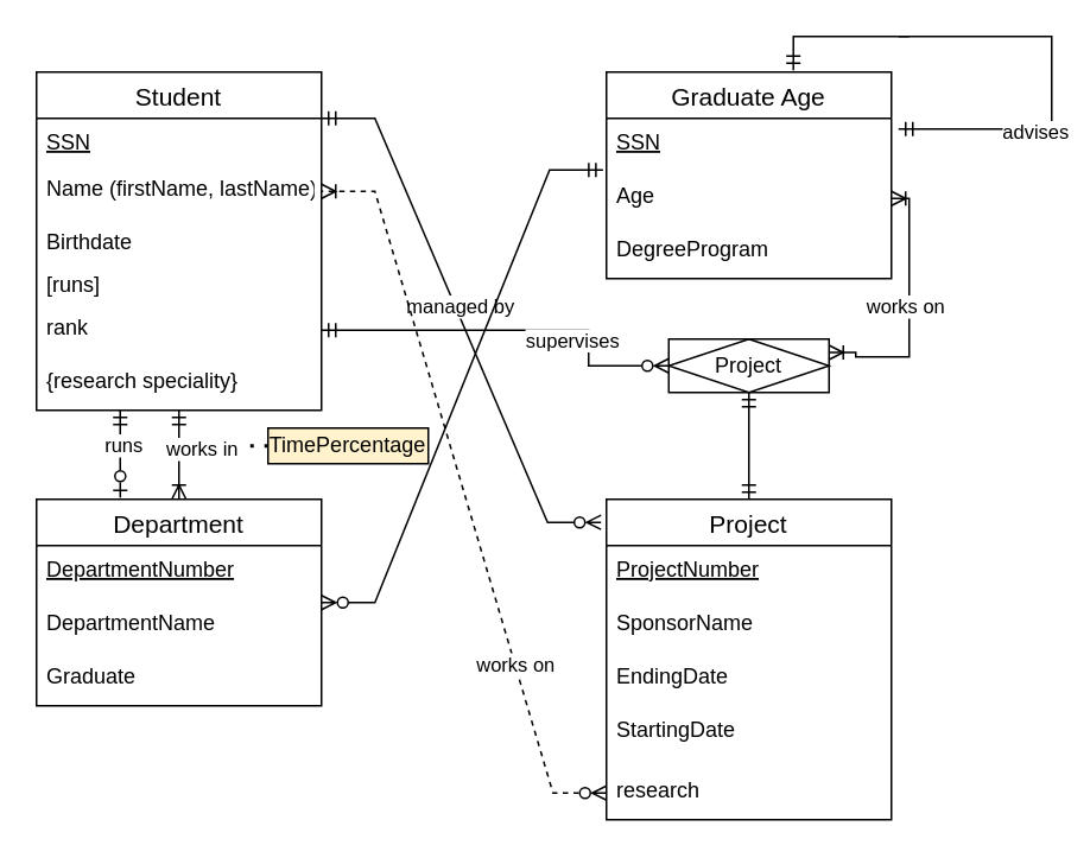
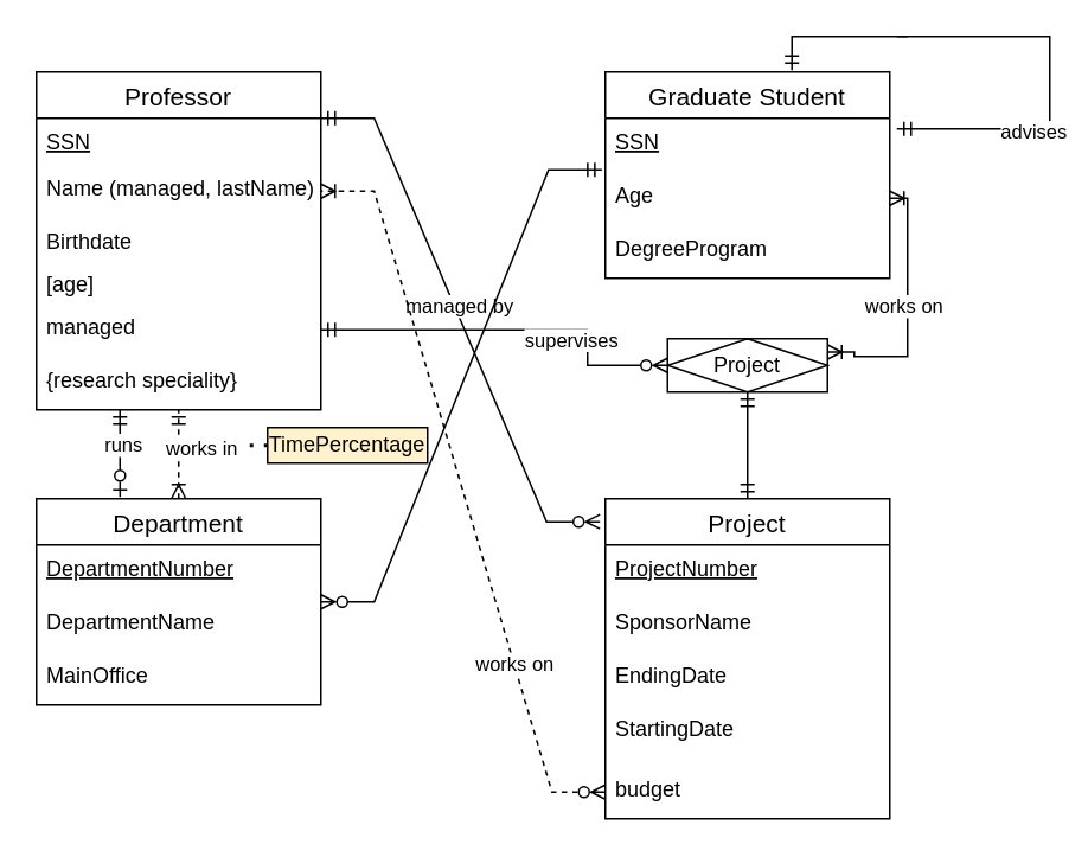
- <mxCell id="2" value="Student" style="swimlane;fontStyle=0;childLayout=stackLayout;horizontal=1;startSize=26;horizontalStack=0;resizeParent=1;resizeParentMax=0;resizeLast=0;collapsible=1;marginBottom=0;align=center;fontSize=14;" vertex="1" parent="1"><mxGeometry x="20" y="40" width="160" height="190" as="geometry" /></mxCell>
+ <mxCell id="2" value="Professor" style="swimlane;fontStyle=0;childLayout=stackLayout;horizontal=1;startSize=26;horizontalStack=0;resizeParent=1;resizeParentMax=0;resizeLast=0;collapsible=1;marginBottom=0;align=center;fontSize=14;" vertex="1" parent="1"><mxGeometry x="20" y="40" width="160" height="190" as="geometry" /></mxCell>
- <mxCell id="15" value="Graduate Age" style="swimlane;fontStyle=0;childLayout=stackLayout;horizontal=1;startSize=26;horizontalStack=0;resizeParent=1;resizeParentMax=0;resizeLast=0;collapsible=1;marginBottom=0;align=center;fontSize=14;" vertex="1" parent="1"><mxGeometry x="340" y="40" width="160" height="116" as="geometry" /></mxCell>
+ <mxCell id="15" value="Graduate Student" style="swimlane;fontStyle=0;childLayout=stackLayout;horizontal=1;startSize=26;horizontalStack=0;resizeParent=1;resizeParentMax=0;resizeLast=0;collapsible=1;marginBottom=0;align=center;fontSize=14;" vertex="1" parent="1"><mxGeometry x="340" y="40" width="160" height="116" as="geometry" /></mxCell>
- <mxCell id="4" value="Name (firstName, lastName)" style="text;strokeColor=none;fillColor=none;spacingLeft=4;spacingRight=4;overflow=hidden;rotatable=0;points=[[0,0.5],[1,0.5]];portConstraint=eastwest;fontSize=12;" vertex="1" parent="2"><mxGeometry y="52" width="160" height="30" as="geometry" /></mxCell>
+ <mxCell id="4" value="Name (managed, lastName)" style="text;strokeColor=none;fillColor=none;spacingLeft=4;spacingRight=4;overflow=hidden;rotatable=0;points=[[0,0.5],[1,0.5]];portConstraint=eastwest;fontSize=12;" vertex="1" parent="2"><mxGeometry y="52" width="160" height="30" as="geometry" /></mxCell>
- <mxCell id="6" value="[runs]" style="text;strokeColor=none;fillColor=none;spacingLeft=4;spacingRight=4;overflow=hidden;rotatable=0;points=[[0,0.5],[1,0.5]];portConstraint=eastwest;fontSize=12;" vertex="1" parent="2"><mxGeometry y="106" width="160" height="24" as="geometry" /></mxCell>
+ <mxCell id="6" value="[age]" style="text;strokeColor=none;fillColor=none;spacingLeft=4;spacingRight=4;overflow=hidden;rotatable=0;points=[[0,0.5],[1,0.5]];portConstraint=eastwest;fontSize=12;" vertex="1" parent="2"><mxGeometry y="106" width="160" height="24" as="geometry" /></mxCell>
- <mxCell id="7" value="rank" style="text;strokeColor=none;fillColor=none;spacingLeft=4;spacingRight=4;overflow=hidden;rotatable=0;points=[[0,0.5],[1,0.5]];portConstraint=eastwest;fontSize=12;" vertex="1" parent="2"><mxGeometry y="130" width="160" height="30" as="geometry" /></mxCell>
+ <mxCell id="7" value="managed" style="text;strokeColor=none;fillColor=none;spacingLeft=4;spacingRight=4;overflow=hidden;rotatable=0;points=[[0,0.5],[1,0.5]];portConstraint=eastwest;fontSize=12;" vertex="1" parent="2"><mxGeometry y="130" width="160" height="30" as="geometry" /></mxCell>
- <mxCell id="27" value="" style="fontSize=12;html=1;endArrow=ERmandOne;startArrow=ERoneToMany;rounded=0;startFill=0;exitX=0.5;exitY=0;exitDx=0;exitDy=0;" edge="1" parent="1" source="19" target="8"><mxGeometry width="100" height="100" relative="1" as="geometry"><mxPoint x="98" y="280" as="sourcePoint" /><mxPoint x="440" y="300" as="targetPoint" /><Array as="points" /></mxGeometry></mxCell>
+ <mxCell id="27" value="" style="fontSize=12;html=1;endArrow=ERmandOne;startArrow=ERoneToMany;rounded=0;startFill=0;exitX=0.5;exitY=0;exitDx=0;exitDy=0;dashed=1;" edge="1" parent="1" source="19" target="8"><mxGeometry width="100" height="100" relative="1" as="geometry"><mxPoint x="98" y="280" as="sourcePoint" /><mxPoint x="440" y="300" as="targetPoint" /><Array as="points" /></mxGeometry></mxCell>
- <mxCell id="22" value="Graduate" style="text;strokeColor=none;fillColor=none;spacingLeft=4;spacingRight=4;overflow=hidden;rotatable=0;points=[[0,0.5],[1,0.5]];portConstraint=eastwest;fontSize=12;" vertex="1" parent="19"><mxGeometry y="86" width="160" height="30" as="geometry" /></mxCell>
+ <mxCell id="22" value="MainOffice" style="text;strokeColor=none;fillColor=none;spacingLeft=4;spacingRight=4;overflow=hidden;rotatable=0;points=[[0,0.5],[1,0.5]];portConstraint=eastwest;fontSize=12;" vertex="1" parent="19"><mxGeometry y="86" width="160" height="30" as="geometry" /></mxCell>
- <mxCell id="14" value="research" style="text;strokeColor=none;fillColor=none;spacingLeft=4;spacingRight=4;overflow=hidden;rotatable=0;points=[[0,0.5],[1,0.5]];portConstraint=eastwest;fontSize=12;" vertex="1" parent="9"><mxGeometry y="150" width="160" height="30" as="geometry" /></mxCell>
+ <mxCell id="14" value="budget" style="text;strokeColor=none;fillColor=none;spacingLeft=4;spacingRight=4;overflow=hidden;rotatable=0;points=[[0,0.5],[1,0.5]];portConstraint=eastwest;fontSize=12;" vertex="1" parent="9"><mxGeometry y="150" width="160" height="30" as="geometry" /></mxCell>
